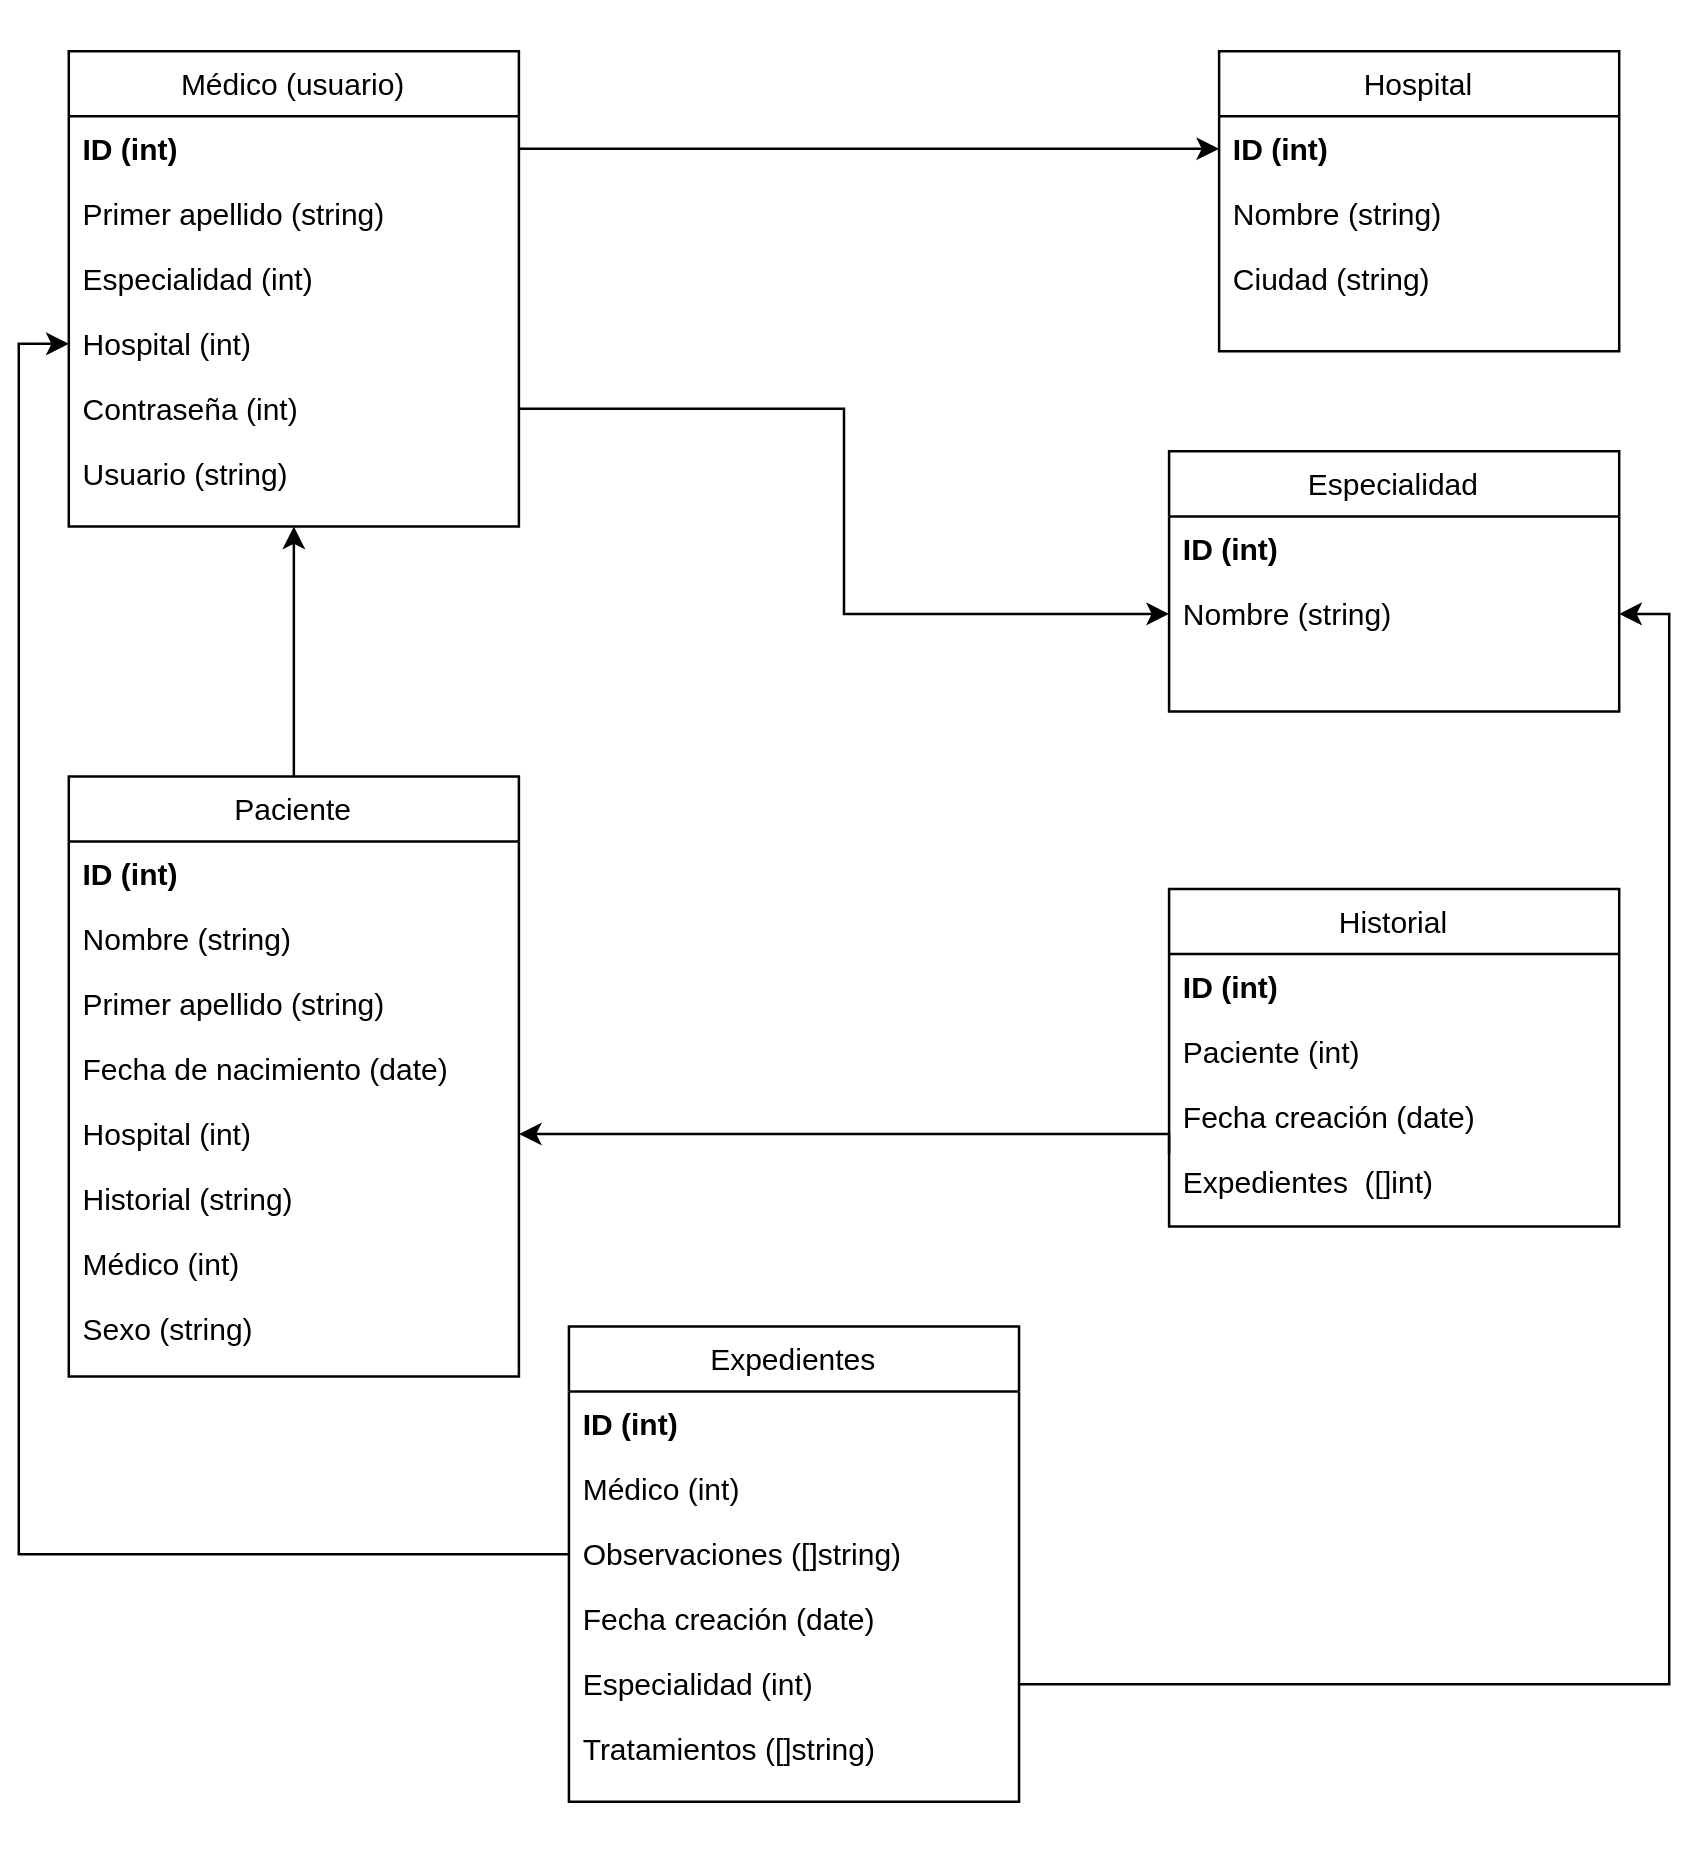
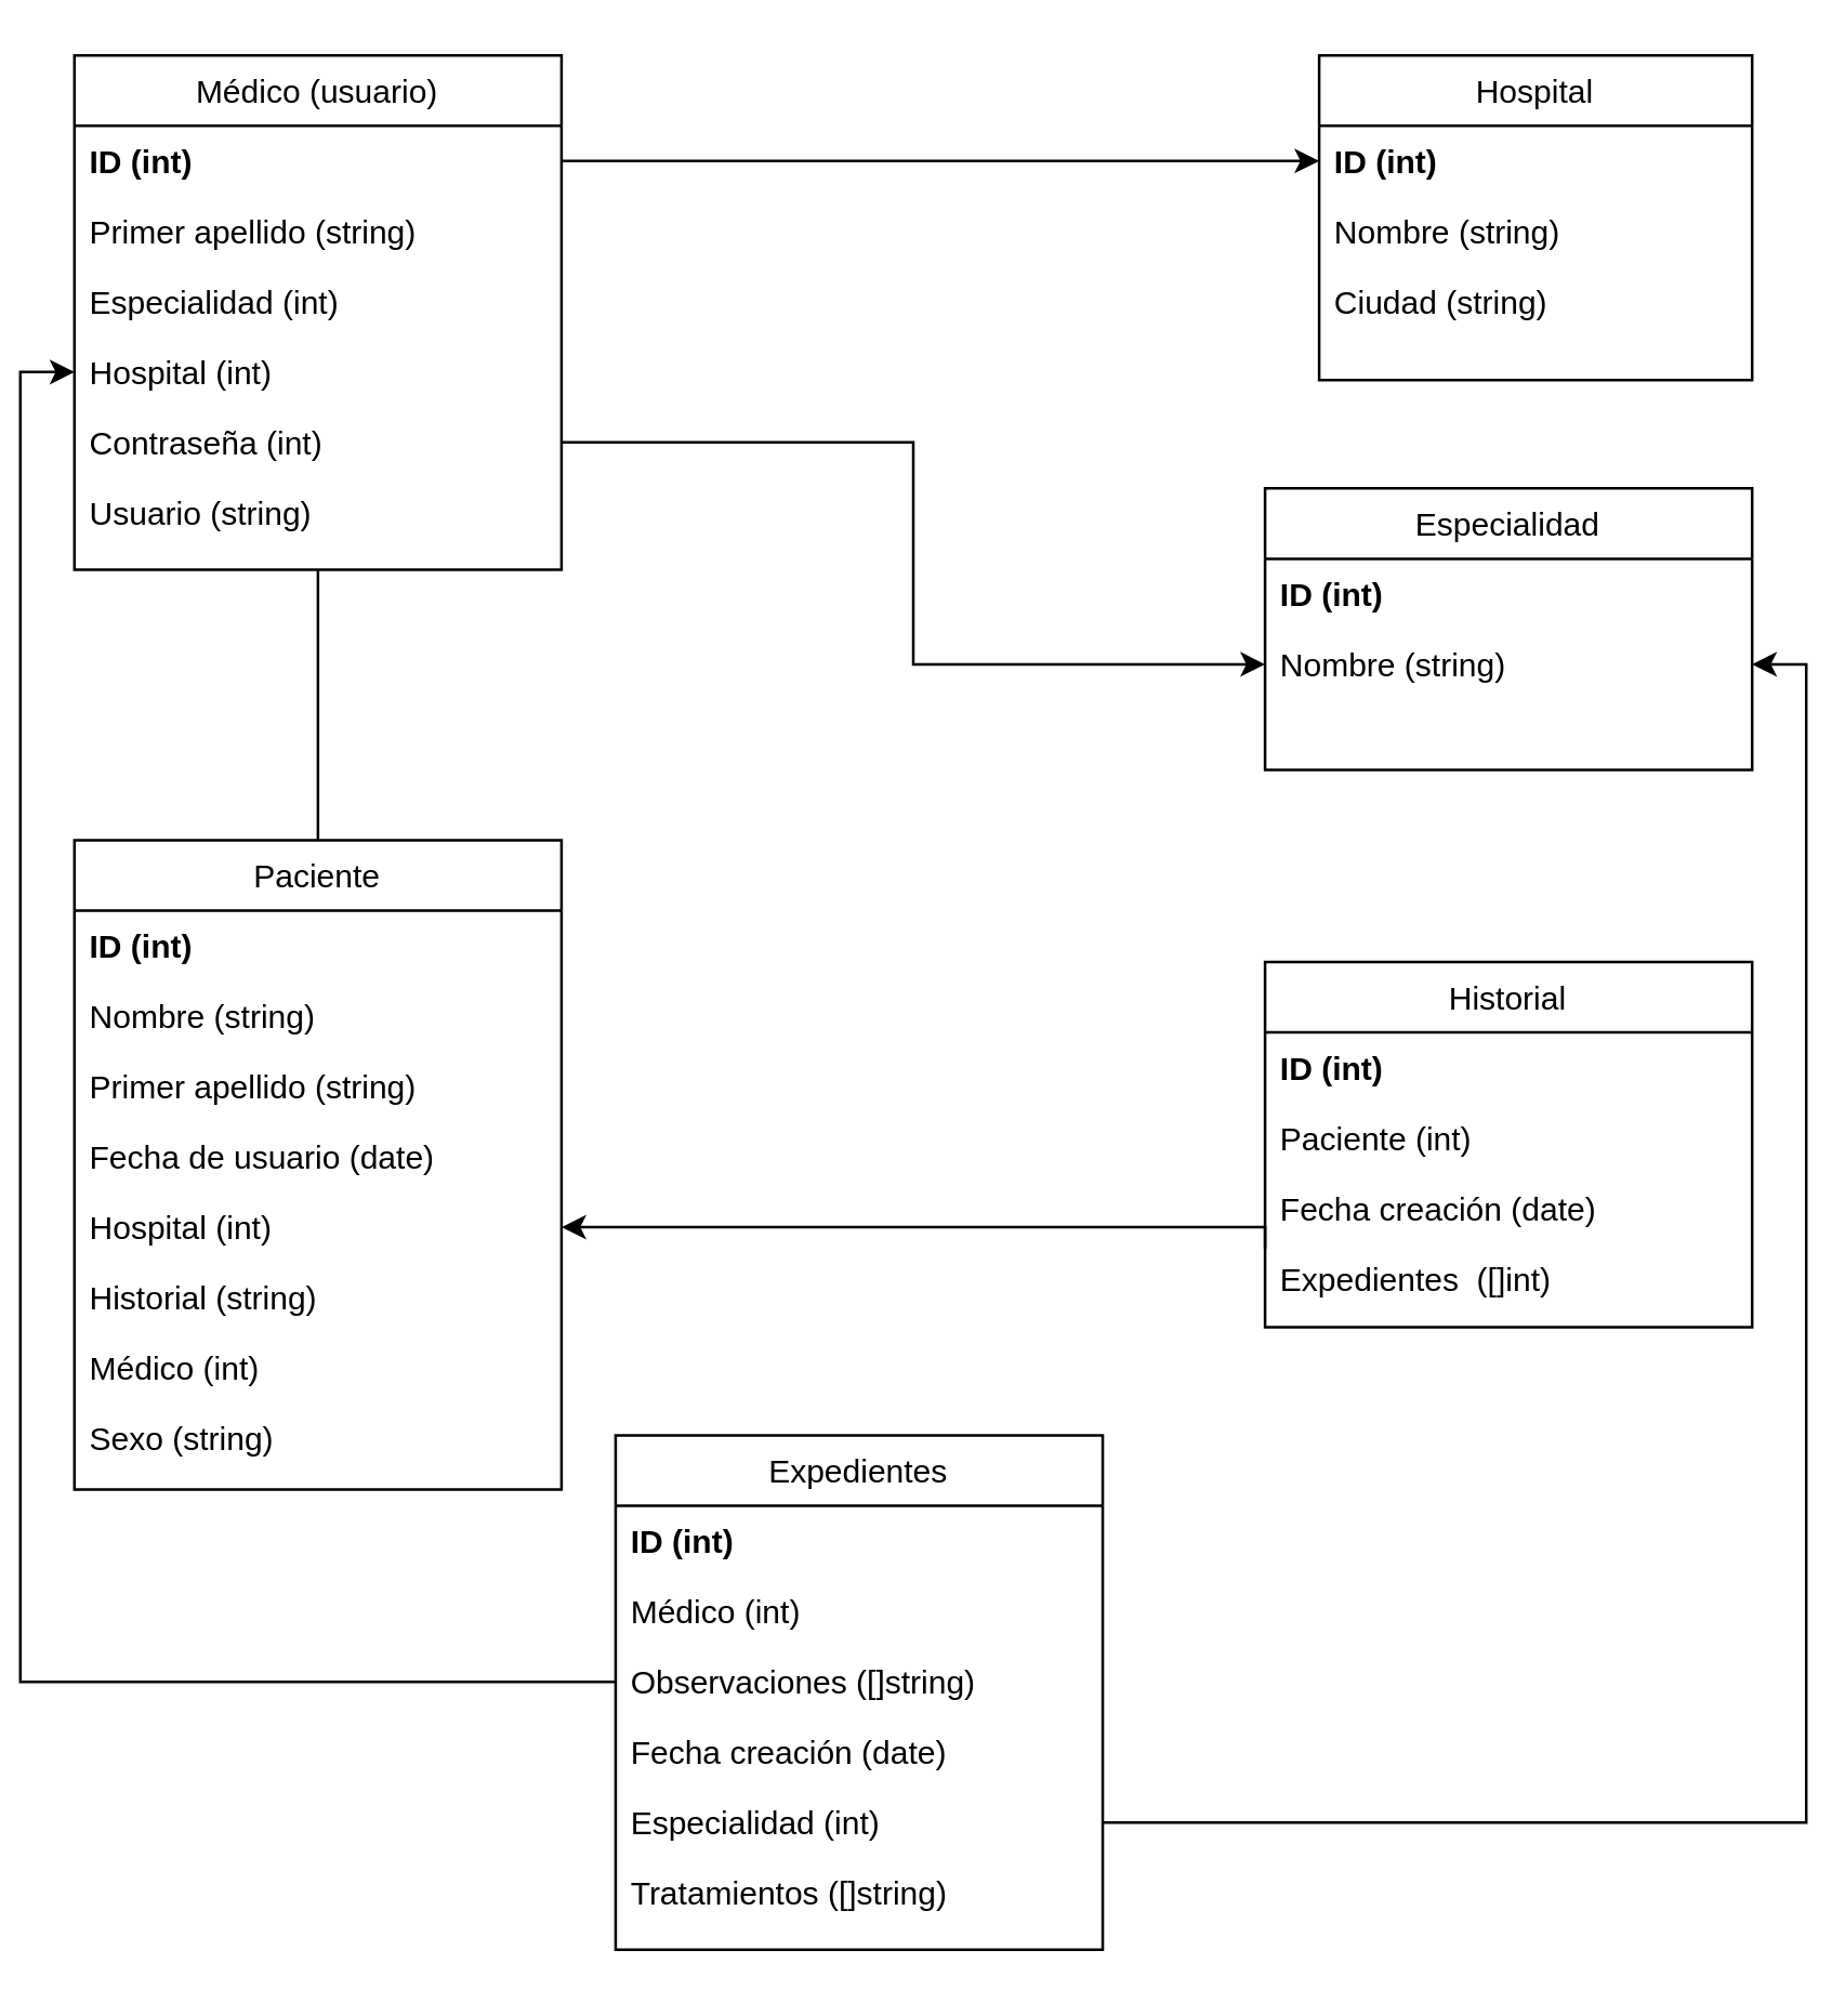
- <mxCell id="13" style="edgeStyle=orthogonalEdgeStyle;rounded=0;orthogonalLoop=1;jettySize=auto;html=1;exitX=0.5;exitY=0;exitDx=0;exitDy=0;entryX=0.5;entryY=1;entryDx=0;entryDy=0;" parent="1" source="14" target="2" edge="1"><mxGeometry relative="1" as="geometry"><mxPoint x="100" y="210" as="targetPoint" /><Array as="points"><mxPoint x="110" y="240" /><mxPoint x="110" y="240" /></Array></mxGeometry></mxCell>
+ <mxCell id="13" style="edgeStyle=orthogonalEdgeStyle;rounded=0;orthogonalLoop=1;jettySize=auto;html=1;exitX=0.5;exitY=0;exitDx=0;exitDy=0;entryX=0.5;entryY=1;entryDx=0;entryDy=0;endArrow=none;" parent="1" source="14" target="2" edge="1"><mxGeometry relative="1" as="geometry"><mxPoint x="100" y="210" as="targetPoint" /><Array as="points"><mxPoint x="110" y="240" /><mxPoint x="110" y="240" /></Array></mxGeometry></mxCell>
- <mxCell id="18" value="Fecha de nacimiento (date)" style="text;align=left;verticalAlign=top;spacingLeft=4;spacingRight=4;overflow=hidden;rotatable=0;points=[[0,0.5],[1,0.5]];portConstraint=eastwest;rounded=0;shadow=0;html=0;" parent="14" vertex="1"><mxGeometry y="104" width="180" height="26" as="geometry" /></mxCell>
+ <mxCell id="18" value="Fecha de usuario (date)" style="text;align=left;verticalAlign=top;spacingLeft=4;spacingRight=4;overflow=hidden;rotatable=0;points=[[0,0.5],[1,0.5]];portConstraint=eastwest;rounded=0;shadow=0;html=0;" parent="14" vertex="1"><mxGeometry y="104" width="180" height="26" as="geometry" /></mxCell>
